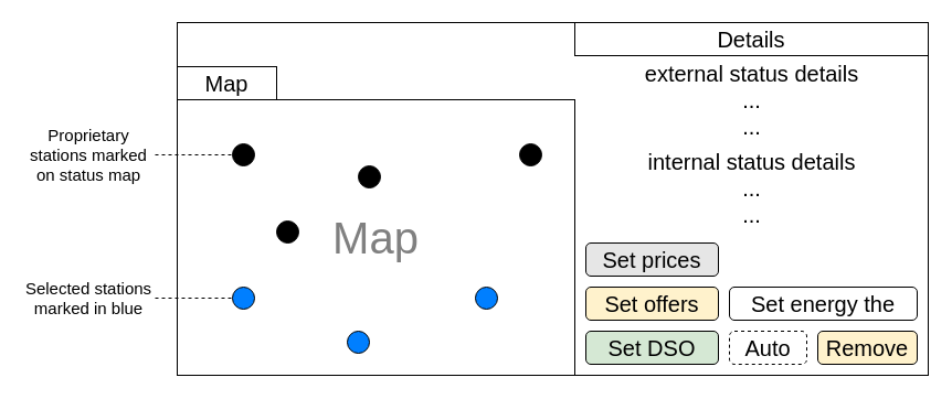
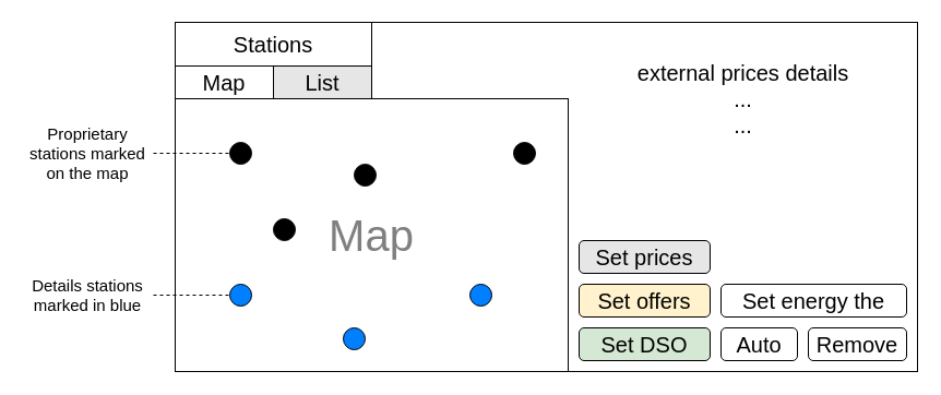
- <mxCell id="22" value="Details" style="rounded=0;whiteSpace=wrap;html=1;fontSize=20;fontColor=#000000;strokeColor=#000000;fillColor=#FFFFFF;" parent="1" vertex="1"><mxGeometry x="520" width="320" height="30" as="geometry" y="20" /></mxCell>
+ <mxCell id="13" value="Stations" style="rounded=0;whiteSpace=wrap;html=1;fontSize=20;fontColor=#000000;fillColor=#FFFFFF;" parent="1" vertex="1"><mxGeometry x="160" width="180" height="40" as="geometry" y="20" /></mxCell>
+ <mxCell id="17" value="List" style="rounded=0;whiteSpace=wrap;html=1;fontSize=20;fontColor=#000000;strokeColor=#000000;fillColor=#E6E6E6;" parent="1" vertex="1"><mxGeometry x="250" y="60" width="90" height="30" as="geometry" /></mxCell>
- <mxCell id="18" value="external status details&lt;br&gt;...&lt;br&gt;..." style="text;html=1;strokeColor=none;fillColor=none;align=center;verticalAlign=middle;whiteSpace=wrap;rounded=0;fontSize=20;fontColor=#000000;" parent="1" vertex="1"><mxGeometry x="577.5" y="50" width="205" height="80" as="geometry" /></mxCell>
+ <mxCell id="18" value="external prices details&lt;br&gt;...&lt;br&gt;..." style="text;html=1;strokeColor=none;fillColor=none;align=center;verticalAlign=middle;whiteSpace=wrap;rounded=0;fontSize=20;fontColor=#000000;" parent="1" vertex="1"><mxGeometry x="577.5" y="50" width="205" height="80" as="geometry" /></mxCell>
- <mxCell id="12" value="&lt;font style=&quot;font-size: 15px;&quot;&gt;Proprietary stations marked on status map&lt;/font&gt;" style="text;html=1;strokeColor=none;fillColor=none;align=center;verticalAlign=middle;whiteSpace=wrap;rounded=0;fontSize=10;fontColor=#000000;" parent="1" vertex="1"><mxGeometry y="110" width="120" height="60" as="geometry" x="20" /></mxCell>
+ <mxCell id="12" value="&lt;font style=&quot;font-size: 15px;&quot;&gt;Proprietary stations marked on the map&lt;/font&gt;" style="text;html=1;strokeColor=none;fillColor=none;align=center;verticalAlign=middle;whiteSpace=wrap;rounded=0;fontSize=10;fontColor=#000000;" parent="1" vertex="1"><mxGeometry y="110" width="120" height="60" as="geometry" x="20" /></mxCell>
- <mxCell id="19" value="internal status details&lt;br&gt;...&lt;br&gt;..." style="text;html=1;strokeColor=none;fillColor=none;align=center;verticalAlign=middle;whiteSpace=wrap;rounded=0;fontSize=20;fontColor=#000000;" parent="1" vertex="1"><mxGeometry x="577.5" y="130" width="205" height="80" as="geometry" /></mxCell>
- <mxCell id="15" value="&lt;font style=&quot;font-size: 15px;&quot;&gt;Selected stations marked in blue&lt;/font&gt;" style="text;html=1;strokeColor=none;fillColor=none;align=center;verticalAlign=middle;whiteSpace=wrap;rounded=0;fontSize=10;fontColor=#000000;" parent="1" vertex="1"><mxGeometry y="240" width="120" height="60" as="geometry" x="20" /></mxCell>
+ <mxCell id="15" value="&lt;font style=&quot;font-size: 15px;&quot;&gt;Details stations marked in blue&lt;/font&gt;" style="text;html=1;strokeColor=none;fillColor=none;align=center;verticalAlign=middle;whiteSpace=wrap;rounded=0;fontSize=10;fontColor=#000000;" parent="1" vertex="1"><mxGeometry y="240" width="120" height="60" as="geometry" x="20" /></mxCell>
- <mxCell id="26" value="Auto" style="rounded=1;whiteSpace=wrap;html=1;fontSize=20;fontColor=#000000;strokeColor=#000000;fillColor=#FFFFFF;dashed=1;" vertex="1" parent="1"><mxGeometry x="660" y="300" width="70" height="30" as="geometry" /></mxCell>
+ <mxCell id="26" value="Auto" style="rounded=1;whiteSpace=wrap;html=1;fontSize=20;fontColor=#000000;strokeColor=#000000;fillColor=#FFFFFF;" vertex="1" parent="1"><mxGeometry x="660" y="300" width="70" height="30" as="geometry" /></mxCell>
- <mxCell id="24" value="Remove" style="rounded=1;whiteSpace=wrap;html=1;fontSize=20;fontColor=#000000;strokeColor=#000000;fillColor=#fff2cc;" parent="1" vertex="1"><mxGeometry x="740" y="300" width="90" height="30" as="geometry" /></mxCell>
+ <mxCell id="24" value="Remove" style="rounded=1;whiteSpace=wrap;html=1;fontSize=20;fontColor=#000000;strokeColor=#000000;fillColor=#FFFFFF;" parent="1" vertex="1"><mxGeometry x="740" y="300" width="90" height="30" as="geometry" /></mxCell>
